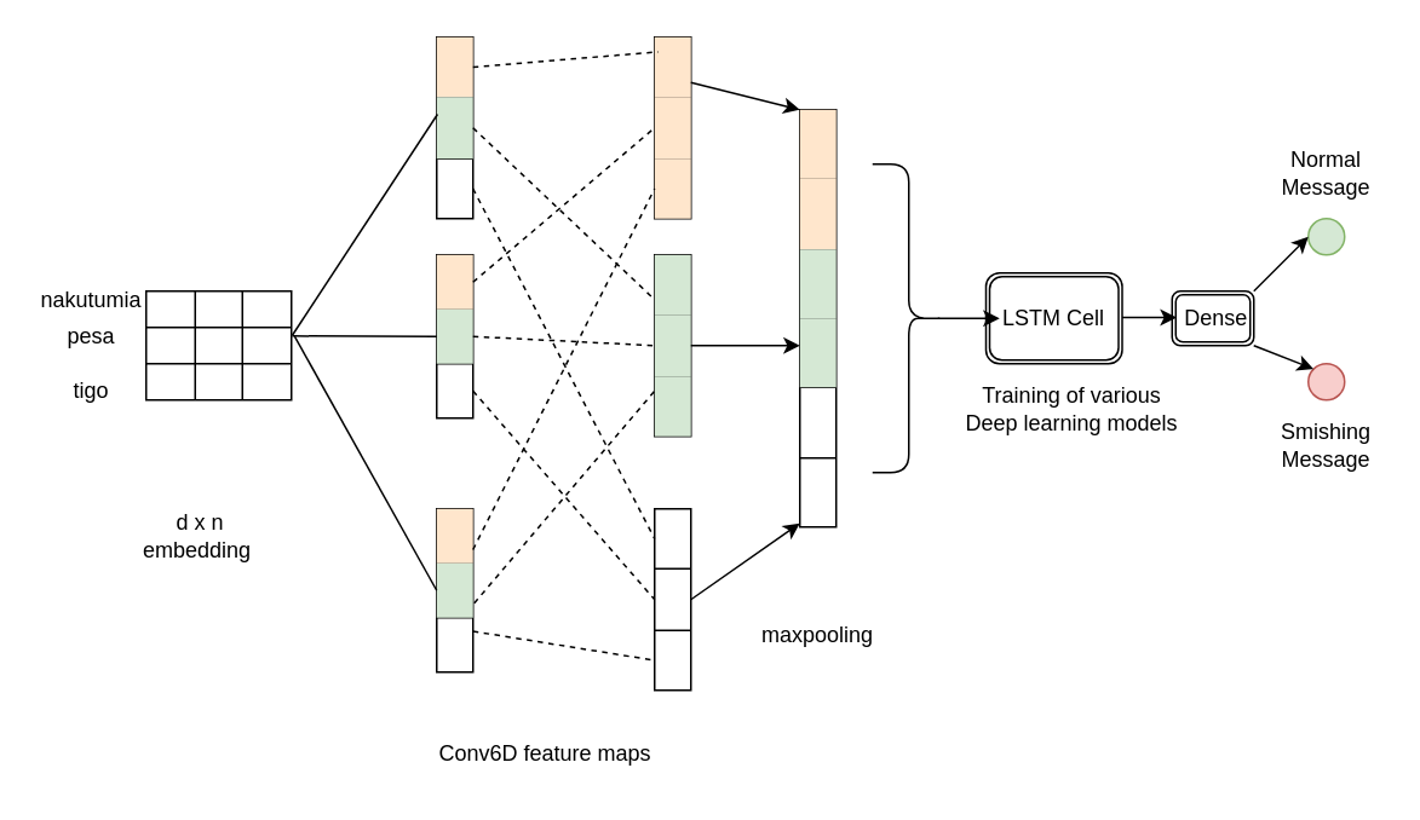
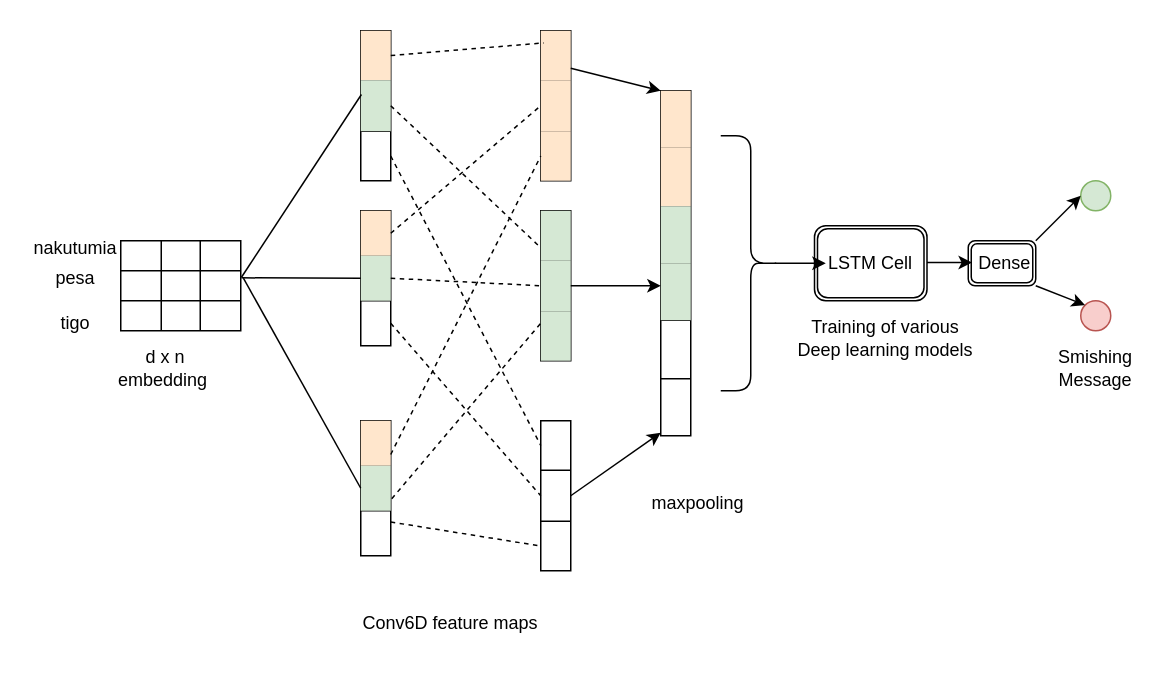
- <mxCell id="103" value="Normal Message" style="text;html=1;strokeColor=none;fillColor=none;align=center;verticalAlign=middle;whiteSpace=wrap;rounded=0;" vertex="1" parent="1"><mxGeometry x="700" y="80" width="60" height="30" as="geometry" /></mxCell>
- <mxCell id="84" value="d x n&lt;br&gt;embedding&amp;nbsp;" style="text;html=1;strokeColor=none;fillColor=none;align=center;verticalAlign=middle;whiteSpace=wrap;rounded=0;" vertex="1" parent="1"><mxGeometry x="80" y="280" width="60" height="30" as="geometry" /></mxCell>
+ <mxCell id="84" value="d x n&lt;br&gt;embedding&amp;nbsp;" style="text;html=1;strokeColor=none;fillColor=none;align=center;verticalAlign=middle;whiteSpace=wrap;rounded=0;" vertex="1" parent="1"><mxGeometry x="80" y="230" width="60" height="30" as="geometry" /></mxCell>
- <mxCell id="89" value="maxpooling" style="text;html=1;strokeColor=none;fillColor=none;align=center;verticalAlign=middle;whiteSpace=wrap;rounded=0;" vertex="1" parent="1"><mxGeometry x="420" y="335" width="60" height="30" as="geometry" /></mxCell>
+ <mxCell id="89" value="maxpooling" style="text;html=1;strokeColor=none;fillColor=none;align=center;verticalAlign=middle;whiteSpace=wrap;rounded=0;" vertex="1" parent="1"><mxGeometry x="435" y="320" width="60" height="30" as="geometry" /></mxCell>
